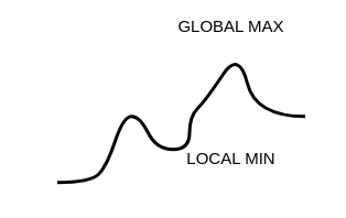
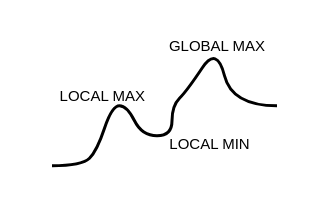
- <mxCell id="4" value="GLOBAL MAX" style="text;html=1;strokeColor=none;fillColor=none;align=center;verticalAlign=middle;whiteSpace=wrap;rounded=0;fontSize=10;" vertex="1" parent="1"><mxGeometry x="97" y="5" width="85" height="20" as="geometry" /></mxCell>
+ <mxCell id="4" value="GLOBAL MAX" style="text;html=1;strokeColor=none;fillColor=none;align=center;verticalAlign=middle;whiteSpace=wrap;rounded=0;fontSize=10;" vertex="1" parent="1"><mxGeometry x="102" y="20" width="85" height="20" as="geometry" /></mxCell>
+ <mxCell id="3" value="LOCAL MAX" style="text;html=1;strokeColor=none;fillColor=none;align=center;verticalAlign=middle;whiteSpace=wrap;rounded=0;fontSize=10;" vertex="1" parent="1"><mxGeometry x="20" y="53" width="96" height="20" as="geometry" /></mxCell>
